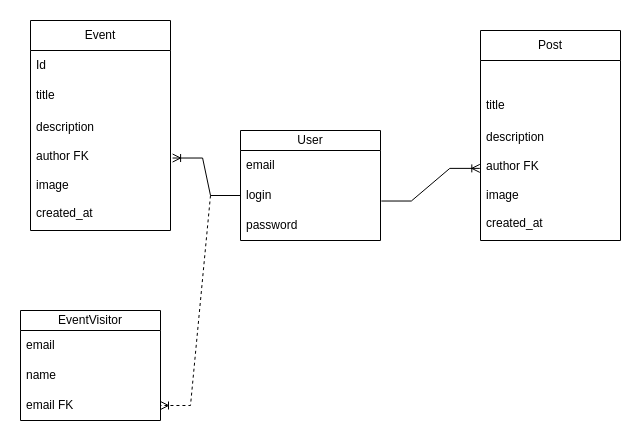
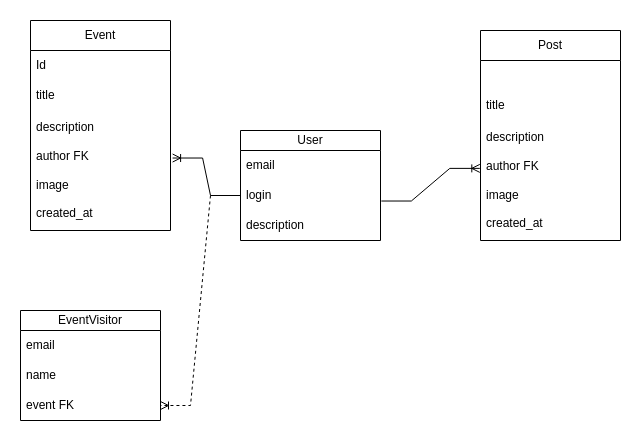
- <mxCell id="5" value="password" style="text;strokeColor=none;fillColor=none;align=left;verticalAlign=middle;spacingLeft=4;spacingRight=4;overflow=hidden;points=[[0,0.5],[1,0.5]];portConstraint=eastwest;rotatable=0;whiteSpace=wrap;html=1;" vertex="1" parent="2"><mxGeometry y="80" width="140" height="30" as="geometry" /></mxCell>
+ <mxCell id="5" value="description" style="text;strokeColor=none;fillColor=none;align=left;verticalAlign=middle;spacingLeft=4;spacingRight=4;overflow=hidden;points=[[0,0.5],[1,0.5]];portConstraint=eastwest;rotatable=0;whiteSpace=wrap;html=1;" vertex="1" parent="2"><mxGeometry y="80" width="140" height="30" as="geometry" /></mxCell>
- <mxCell id="17" value="email FK&lt;span style=&quot;white-space: pre;&quot;&gt;&#09;&lt;/span&gt;" style="text;strokeColor=none;fillColor=none;align=left;verticalAlign=middle;spacingLeft=4;spacingRight=4;overflow=hidden;points=[[0,0.5],[1,0.5]];portConstraint=eastwest;rotatable=0;whiteSpace=wrap;html=1;" vertex="1" parent="14"><mxGeometry y="80" width="140" height="30" as="geometry" /></mxCell>
+ <mxCell id="17" value="event FK&lt;span style=&quot;white-space: pre;&quot;&gt;&#09;&lt;/span&gt;" style="text;strokeColor=none;fillColor=none;align=left;verticalAlign=middle;spacingLeft=4;spacingRight=4;overflow=hidden;points=[[0,0.5],[1,0.5]];portConstraint=eastwest;rotatable=0;whiteSpace=wrap;html=1;" vertex="1" parent="14"><mxGeometry y="80" width="140" height="30" as="geometry" /></mxCell>
